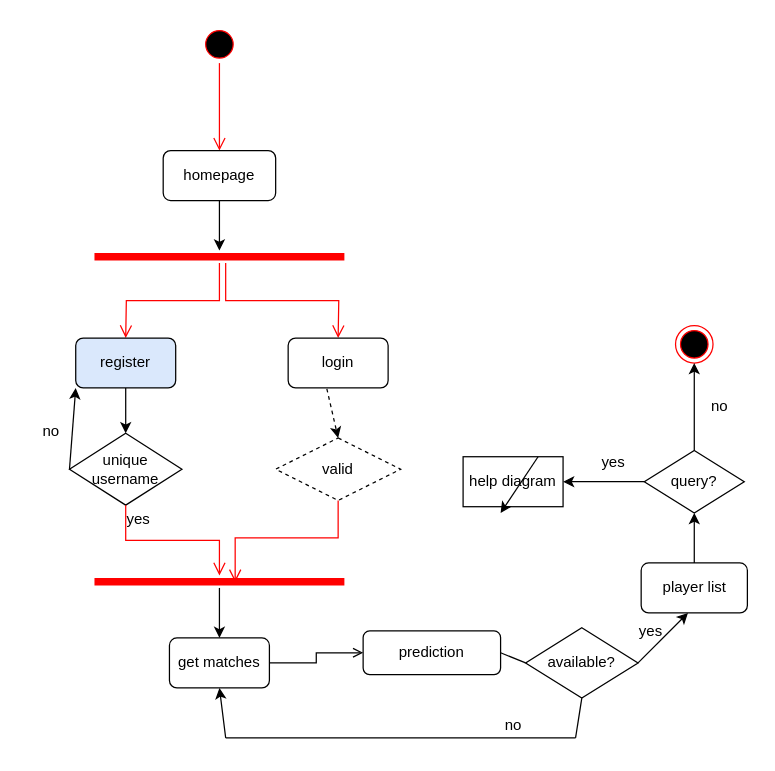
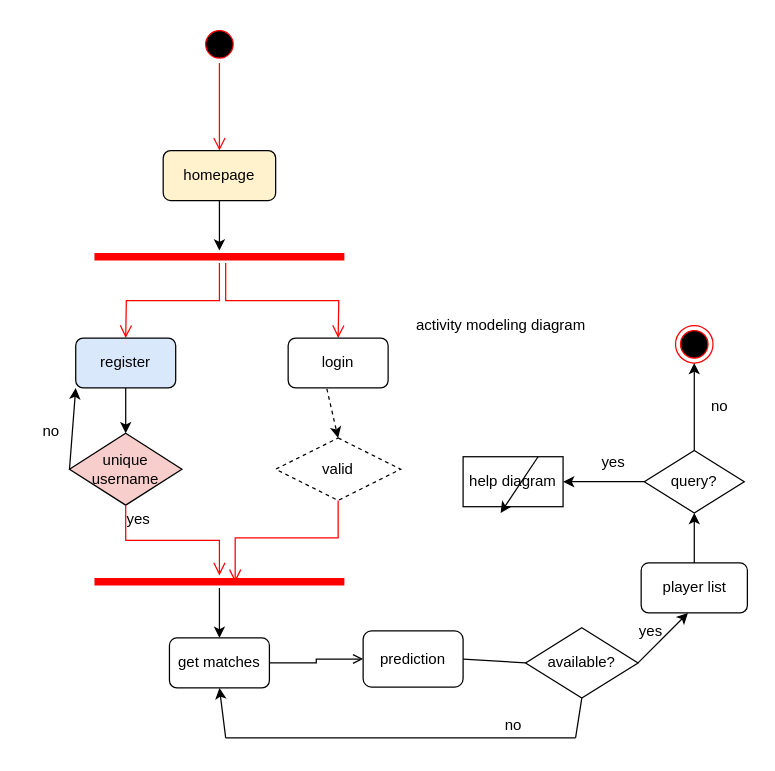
- <mxCell id="5" value="homepage" style="rounded=1;whiteSpace=wrap;html=1;" parent="1" vertex="1"><mxGeometry x="130" y="120" width="90" height="40" as="geometry" /></mxCell>
+ <mxCell id="5" value="homepage" style="rounded=1;whiteSpace=wrap;html=1;fillColor=#fff2cc;" parent="1" vertex="1"><mxGeometry x="130" y="120" width="90" height="40" as="geometry" /></mxCell>
+ <mxCell id="43" value="activity modeling diagram" style="text;html=1;align=center;verticalAlign=middle;resizable=0;points=[];autosize=1;strokeColor=none;fillColor=none;" vertex="1" parent="1"><mxGeometry x="320" y="245" width="160" height="30" as="geometry" /></mxCell>
- <mxCell id="16" value="unique username" style="rhombus;whiteSpace=wrap;html=1;" parent="1" vertex="1"><mxGeometry x="55" y="346.25" width="90" height="57.5" as="geometry" /></mxCell>
+ <mxCell id="16" value="unique username" style="rhombus;whiteSpace=wrap;html=1;fillColor=#f8cecc;" parent="1" vertex="1"><mxGeometry x="55" y="346.25" width="90" height="57.5" as="geometry" /></mxCell>
- <mxCell id="25" value="prediction" style="rounded=1;whiteSpace=wrap;html=1;" parent="1" vertex="1"><mxGeometry x="290" y="504.38" width="110" height="35" as="geometry" /></mxCell>
+ <mxCell id="25" value="prediction" style="rounded=1;whiteSpace=wrap;html=1;" parent="1" vertex="1"><mxGeometry x="290" y="504.38" width="80" height="45" as="geometry" /></mxCell>
